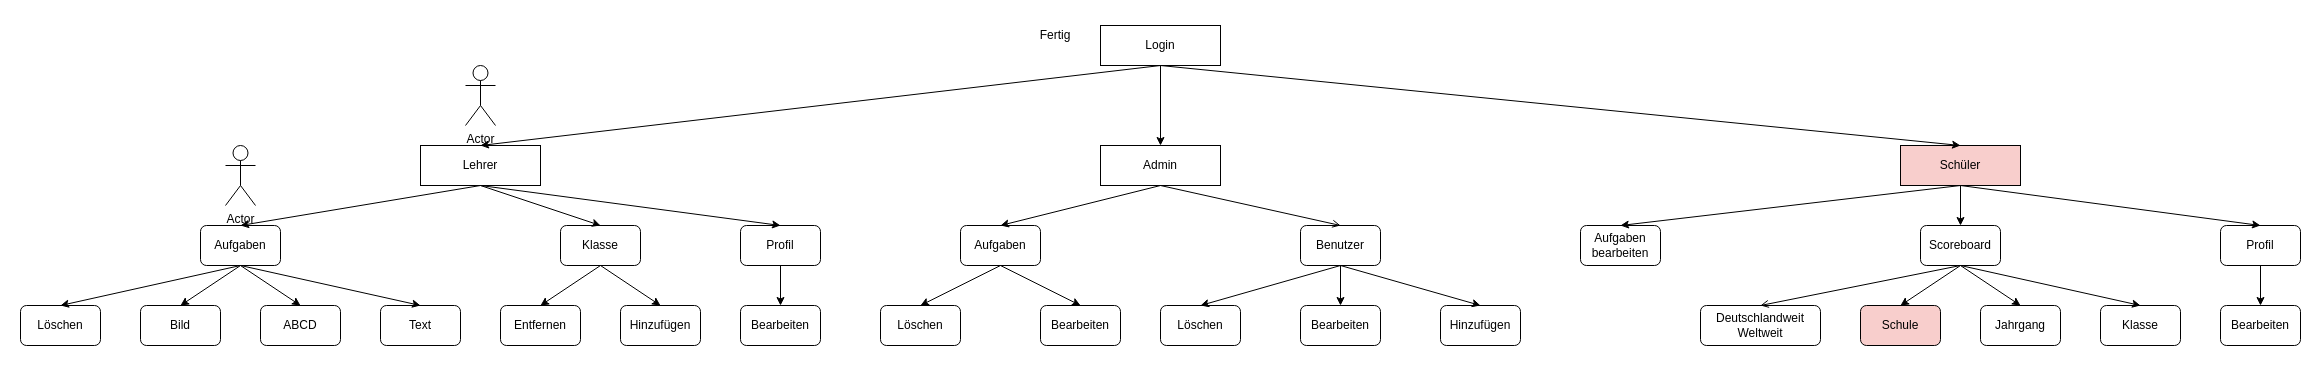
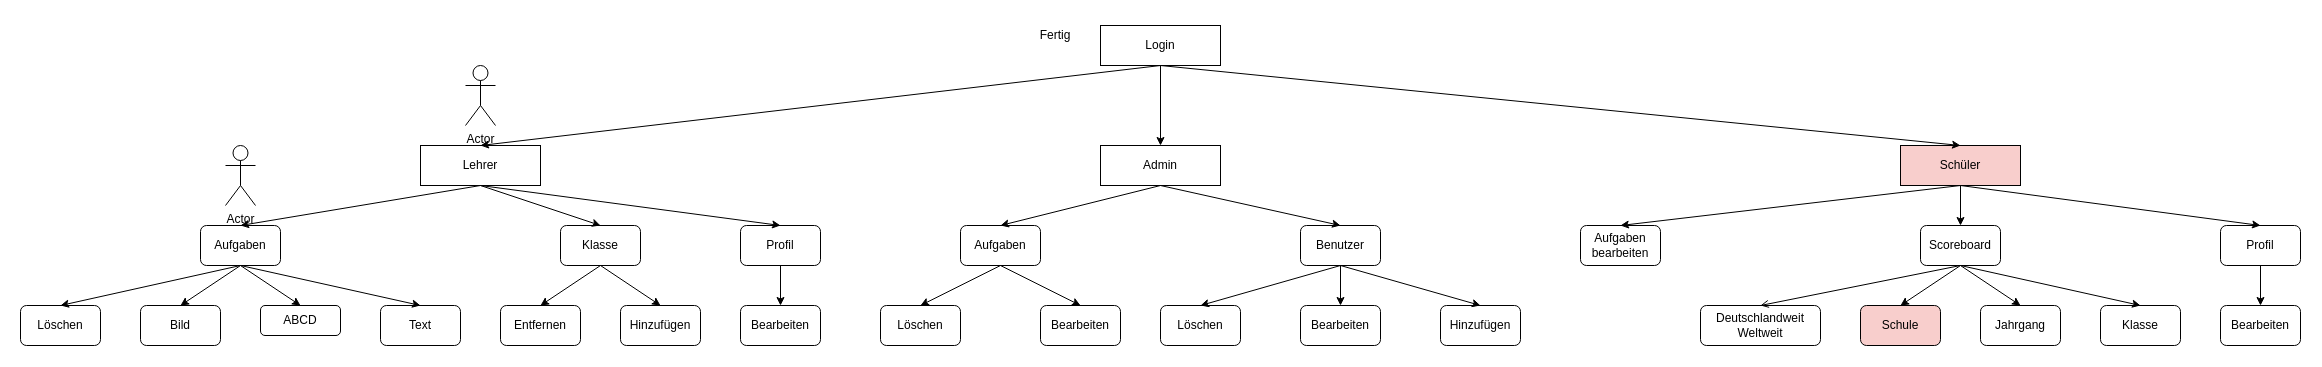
- <mxCell id="18" value="" style="endArrow=open;html=1;rounded=0;exitX=0.5;exitY=1;exitDx=0;exitDy=0;entryX=0.5;entryY=0;entryDx=0;entryDy=0;" parent="1" source="7" target="15" edge="1"><mxGeometry width="50" height="50" relative="1" as="geometry"><mxPoint x="1140" y="405" as="sourcePoint" /><mxPoint x="1190" y="355" as="targetPoint" /></mxGeometry></mxCell>
+ <mxCell id="18" value="" style="endArrow=classic;html=1;rounded=0;exitX=0.5;exitY=1;exitDx=0;exitDy=0;entryX=0.5;entryY=0;entryDx=0;entryDy=0;" parent="1" source="7" target="15" edge="1"><mxGeometry width="50" height="50" relative="1" as="geometry"><mxPoint x="1140" y="405" as="sourcePoint" /><mxPoint x="1190" y="355" as="targetPoint" /></mxGeometry></mxCell>
- <mxCell id="23" value="ABCD" style="rounded=1;whiteSpace=wrap;html=1;" parent="1" vertex="1"><mxGeometry x="260" y="305" width="80" height="40" as="geometry" /></mxCell>
+ <mxCell id="23" value="ABCD" style="rounded=1;whiteSpace=wrap;html=1;" parent="1" vertex="1"><mxGeometry x="260" y="305" width="80" height="30" as="geometry" /></mxCell>
